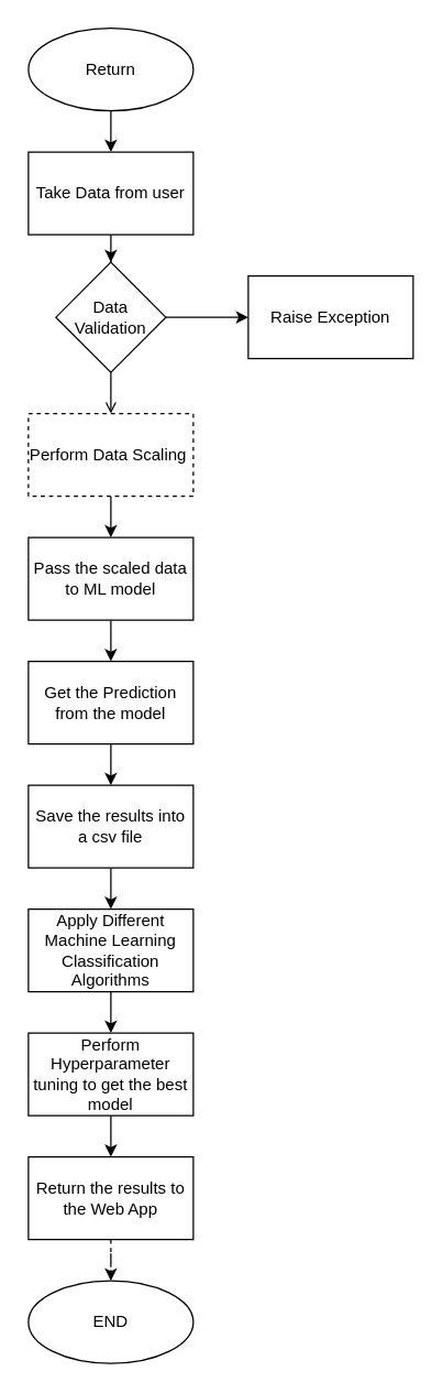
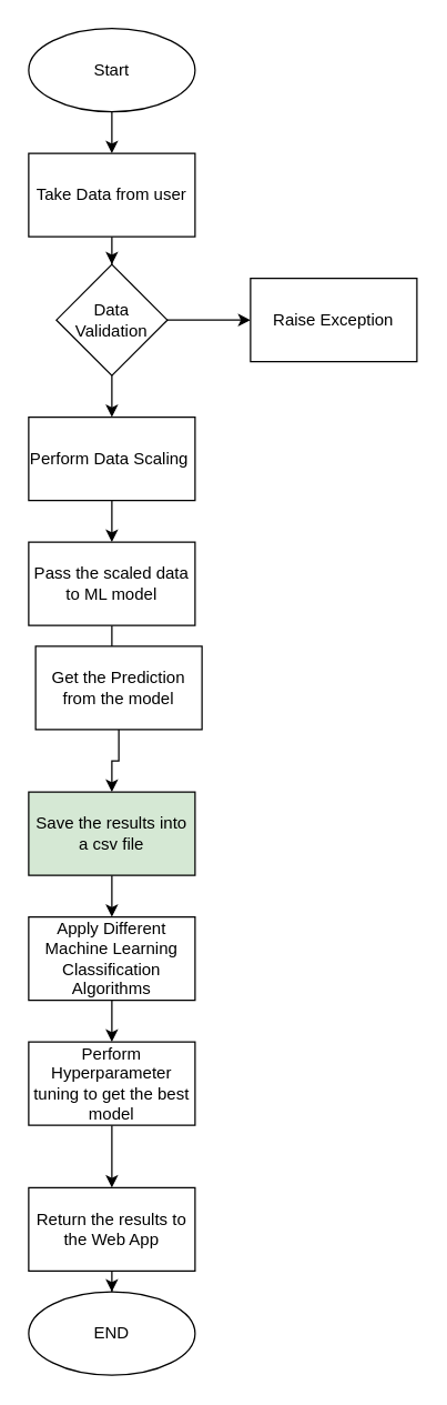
- <mxCell id="3" value="Return" style="ellipse;whiteSpace=wrap;html=1;" vertex="1" parent="1"><mxGeometry x="20" y="20" width="120" height="60" as="geometry" /></mxCell>
+ <mxCell id="3" value="Start" style="ellipse;whiteSpace=wrap;html=1;" vertex="1" parent="1"><mxGeometry x="20" y="20" width="120" height="60" as="geometry" /></mxCell>
- <mxCell id="7" value="" style="edgeStyle=orthogonalEdgeStyle;rounded=0;orthogonalLoop=1;jettySize=auto;html=1;endArrow=open;" edge="1" parent="1" source="8" target="11"><mxGeometry relative="1" as="geometry" /></mxCell>
+ <mxCell id="7" value="" style="edgeStyle=orthogonalEdgeStyle;rounded=0;orthogonalLoop=1;jettySize=auto;html=1;" edge="1" parent="1" source="8" target="11"><mxGeometry relative="1" as="geometry" /></mxCell>
- <mxCell id="11" value="Perform Data Scaling&amp;nbsp;" style="whiteSpace=wrap;html=1;dashed=1;" vertex="1" parent="1"><mxGeometry x="20" y="300" width="120" height="60" as="geometry" /></mxCell>
+ <mxCell id="11" value="Perform Data Scaling&amp;nbsp;" style="whiteSpace=wrap;html=1;" vertex="1" parent="1"><mxGeometry x="20" y="300" width="120" height="60" as="geometry" /></mxCell>
- <mxCell id="15" value="Get the Prediction from the model" style="whiteSpace=wrap;html=1;" vertex="1" parent="1"><mxGeometry x="20" y="480" width="120" height="60" as="geometry" /></mxCell>
+ <mxCell id="15" value="Get the Prediction from the model" style="whiteSpace=wrap;html=1;" vertex="1" parent="1"><mxGeometry x="25" y="465" width="120" height="60" as="geometry" /></mxCell>
- <mxCell id="17" value="Save the results into a csv file" style="whiteSpace=wrap;html=1;" vertex="1" parent="1"><mxGeometry x="20" y="570" width="120" height="60" as="geometry" /></mxCell>
+ <mxCell id="17" value="Save the results into a csv file" style="whiteSpace=wrap;html=1;fillColor=#d5e8d4;" vertex="1" parent="1"><mxGeometry x="20" y="570" width="120" height="60" as="geometry" /></mxCell>
- <mxCell id="23" value="Return the results to the Web App" style="whiteSpace=wrap;html=1;" vertex="1" parent="1"><mxGeometry x="20" y="840" width="120" height="60" as="geometry" /></mxCell>
+ <mxCell id="23" value="Return the results to the Web App" style="whiteSpace=wrap;html=1;" vertex="1" parent="1"><mxGeometry x="20" y="855" width="120" height="60" as="geometry" /></mxCell>
